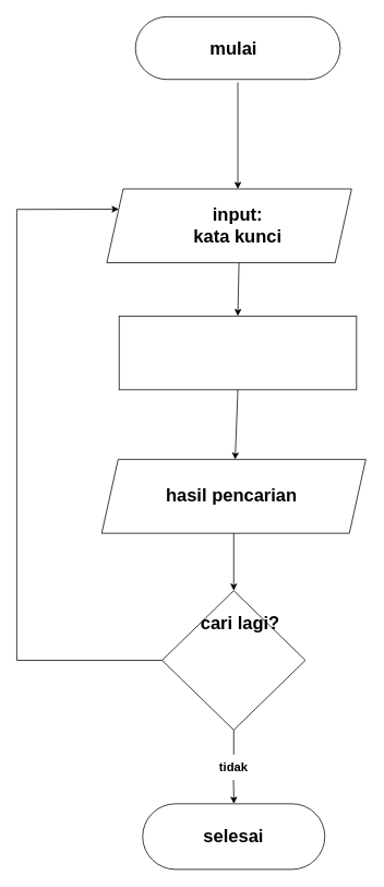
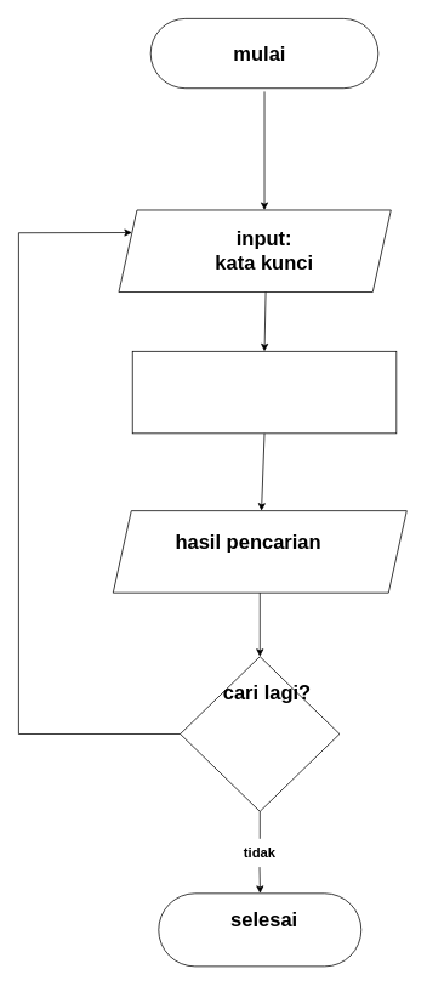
- <mxCell id="15" value="hasil pencarian" style="text;html=1;strokeColor=none;fillColor=none;align=center;verticalAlign=middle;whiteSpace=wrap;rounded=0;fontSize=22;fontStyle=1" vertex="1" parent="1"><mxGeometry x="185" y="590" width="195" height="30" as="geometry" /></mxCell>
+ <mxCell id="15" value="hasil pencarian" style="text;html=1;strokeColor=none;fillColor=none;align=center;verticalAlign=middle;whiteSpace=wrap;rounded=0;fontSize=22;fontStyle=1" vertex="1" parent="1"><mxGeometry x="175" y="580" width="195" height="30" as="geometry" /></mxCell>
- <mxCell id="17" value="selesai" style="text;html=1;strokeColor=none;fillColor=none;align=center;verticalAlign=middle;whiteSpace=wrap;rounded=0;fontSize=22;fontStyle=1" vertex="1" parent="1"><mxGeometry x="255" y="1005" width="60" height="30" as="geometry" /></mxCell>
+ <mxCell id="17" value="selesai" style="text;html=1;strokeColor=none;fillColor=none;align=center;verticalAlign=middle;whiteSpace=wrap;rounded=0;fontSize=22;fontStyle=1" vertex="1" parent="1"><mxGeometry x="260" y="995" width="60" height="30" as="geometry" /></mxCell>
